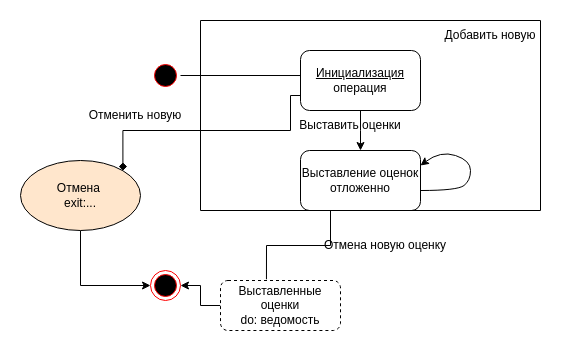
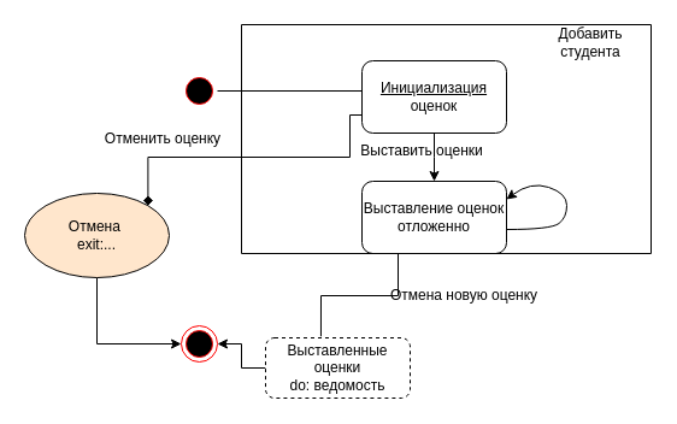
- <mxCell id="14" value="Добавить новую" style="text;html=1;strokeColor=none;fillColor=none;align=center;verticalAlign=middle;whiteSpace=wrap;rounded=0;" vertex="1" parent="1"><mxGeometry x="440" y="20" width="100" height="30" as="geometry" /></mxCell>
+ <mxCell id="14" value="Добавить студента" style="text;html=1;strokeColor=none;fillColor=none;align=center;verticalAlign=middle;whiteSpace=wrap;rounded=0;" vertex="1" parent="1"><mxGeometry x="440" y="20" width="100" height="30" as="geometry" /></mxCell>
- <mxCell id="6" value="&lt;u&gt;Инициализация&lt;/u&gt;&lt;br&gt;операция" style="rounded=1;whiteSpace=wrap;html=1;" parent="1" vertex="1"><mxGeometry x="300" y="50" width="120" height="60" as="geometry" /></mxCell>
+ <mxCell id="6" value="&lt;u&gt;Инициализация&lt;/u&gt;&lt;br&gt;оценок" style="rounded=1;whiteSpace=wrap;html=1;" parent="1" vertex="1"><mxGeometry x="300" y="50" width="120" height="60" as="geometry" /></mxCell>
- <mxCell id="17" value="Отменить новую" style="text;html=1;strokeColor=none;fillColor=none;align=center;verticalAlign=middle;whiteSpace=wrap;rounded=0;" vertex="1" parent="1"><mxGeometry x="80" y="100" width="110" height="30" as="geometry" /></mxCell>
+ <mxCell id="17" value="Отменить оценку" style="text;html=1;strokeColor=none;fillColor=none;align=center;verticalAlign=middle;whiteSpace=wrap;rounded=0;" vertex="1" parent="1"><mxGeometry x="80" y="100" width="110" height="30" as="geometry" /></mxCell>
